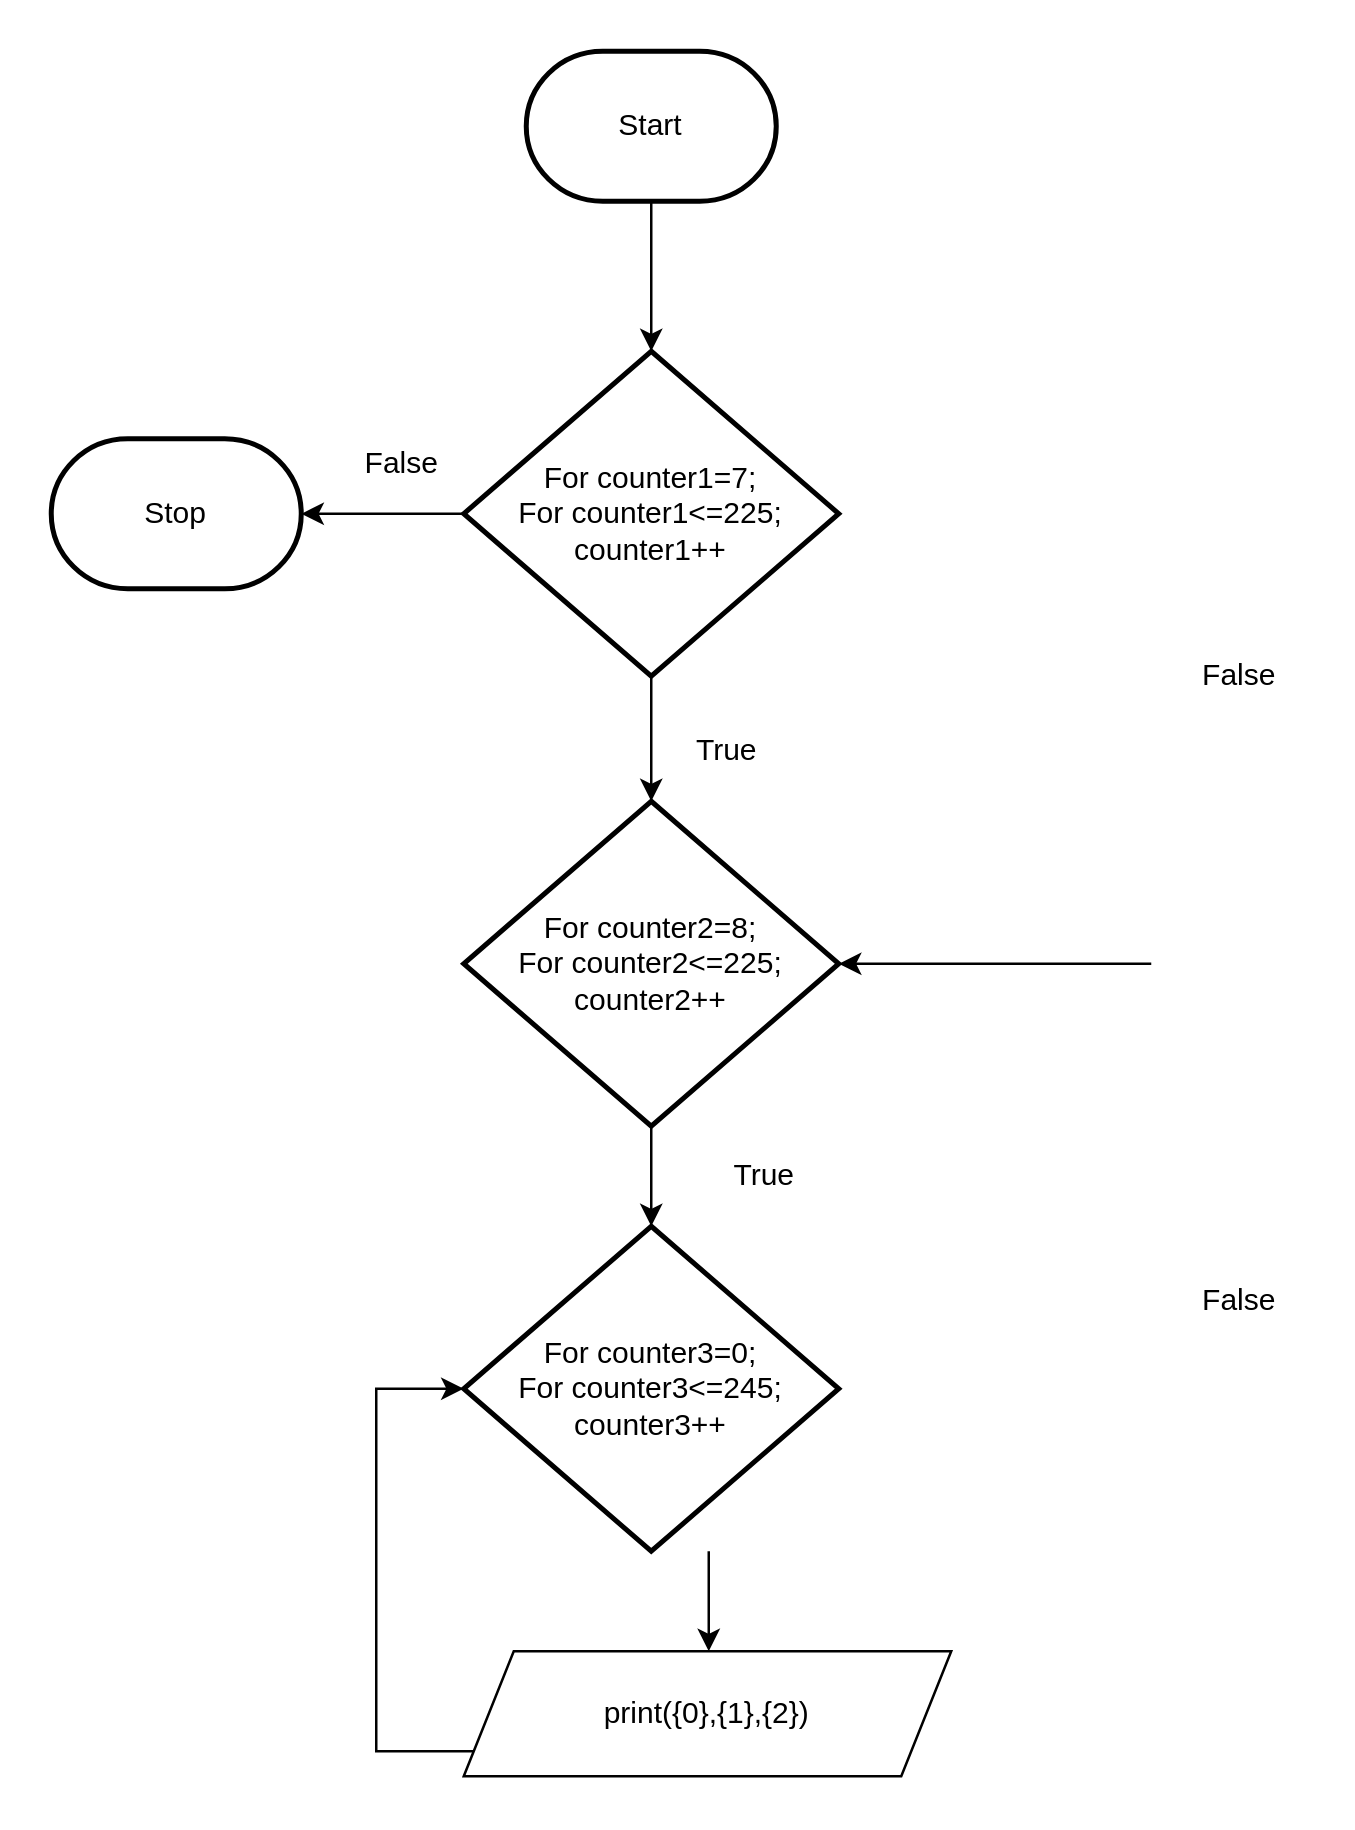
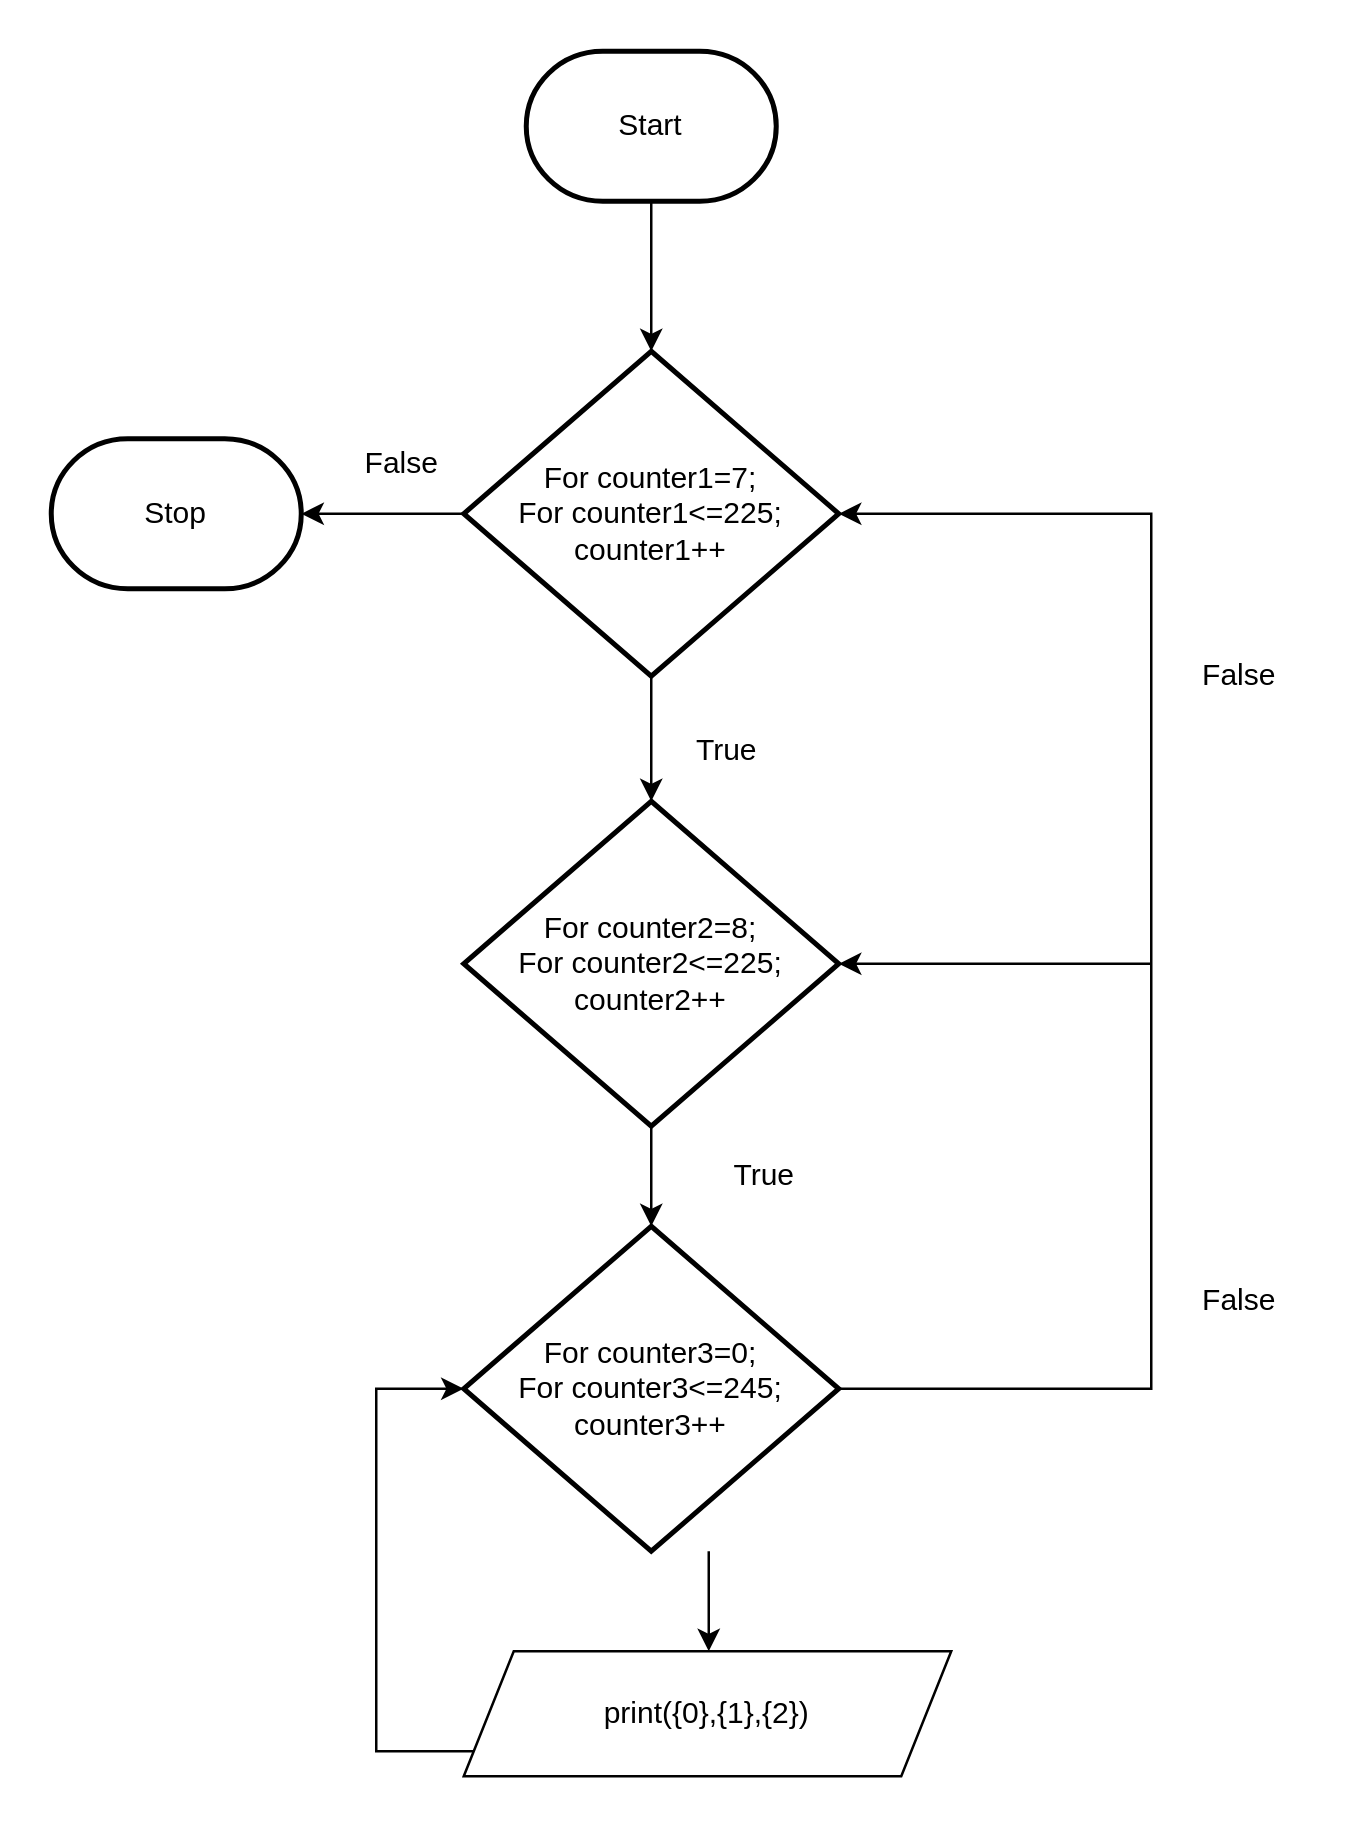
+ <mxCell id="13" style="edgeStyle=elbowEdgeStyle;rounded=0;html=1;entryX=1;entryY=0.5;entryDx=0;entryDy=0;entryPerimeter=0;exitX=1;exitY=0.5;exitDx=0;exitDy=0;exitPerimeter=0;" parent="1" source="14" target="5" edge="1"><mxGeometry relative="1" as="geometry"><Array as="points"><mxPoint x="460" y="380" /></Array></mxGeometry></mxCell>
